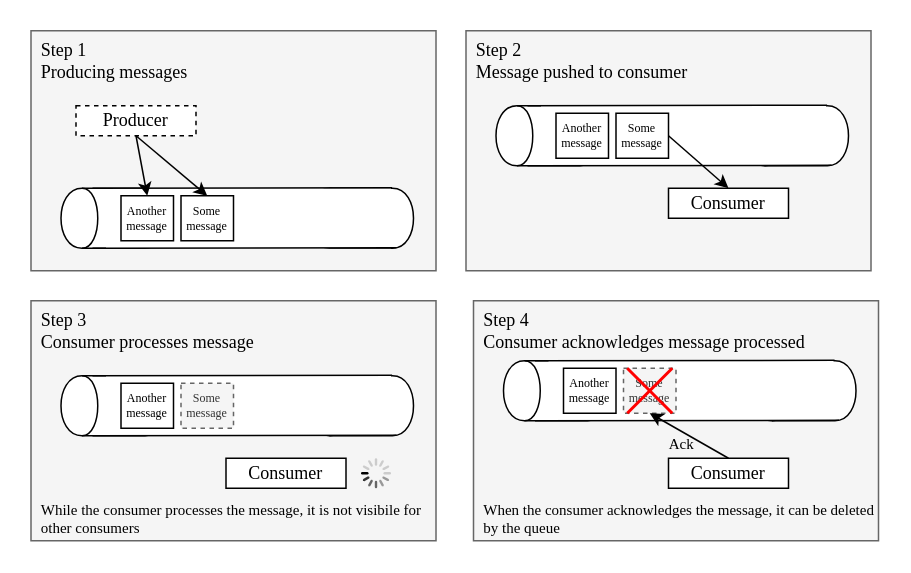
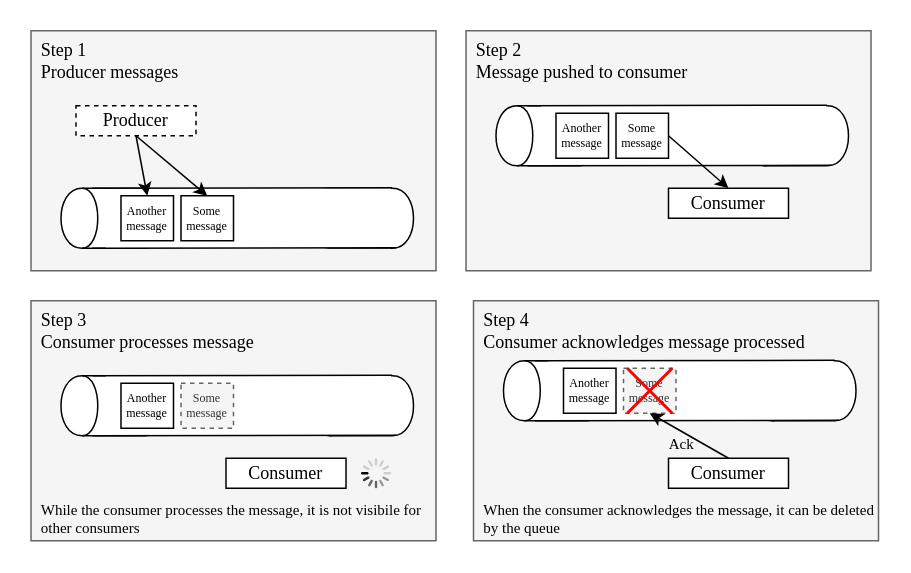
- <mxCell id="37" value="Step 1&lt;br&gt;&lt;div&gt;&lt;span&gt;Producing messages&lt;/span&gt;&lt;/div&gt;" style="text;html=1;strokeColor=none;fillColor=none;align=left;verticalAlign=middle;whiteSpace=wrap;rounded=0;fontFamily=Ubuntu;" vertex="1" parent="1"><mxGeometry x="25" y="30" width="180" height="20" as="geometry" /></mxCell>
+ <mxCell id="37" value="Step 1&lt;br&gt;&lt;div&gt;&lt;span&gt;Producer messages&lt;/span&gt;&lt;/div&gt;" style="text;html=1;strokeColor=none;fillColor=none;align=left;verticalAlign=middle;whiteSpace=wrap;rounded=0;fontFamily=Ubuntu;" vertex="1" parent="1"><mxGeometry x="25" y="30" width="180" height="20" as="geometry" /></mxCell>
